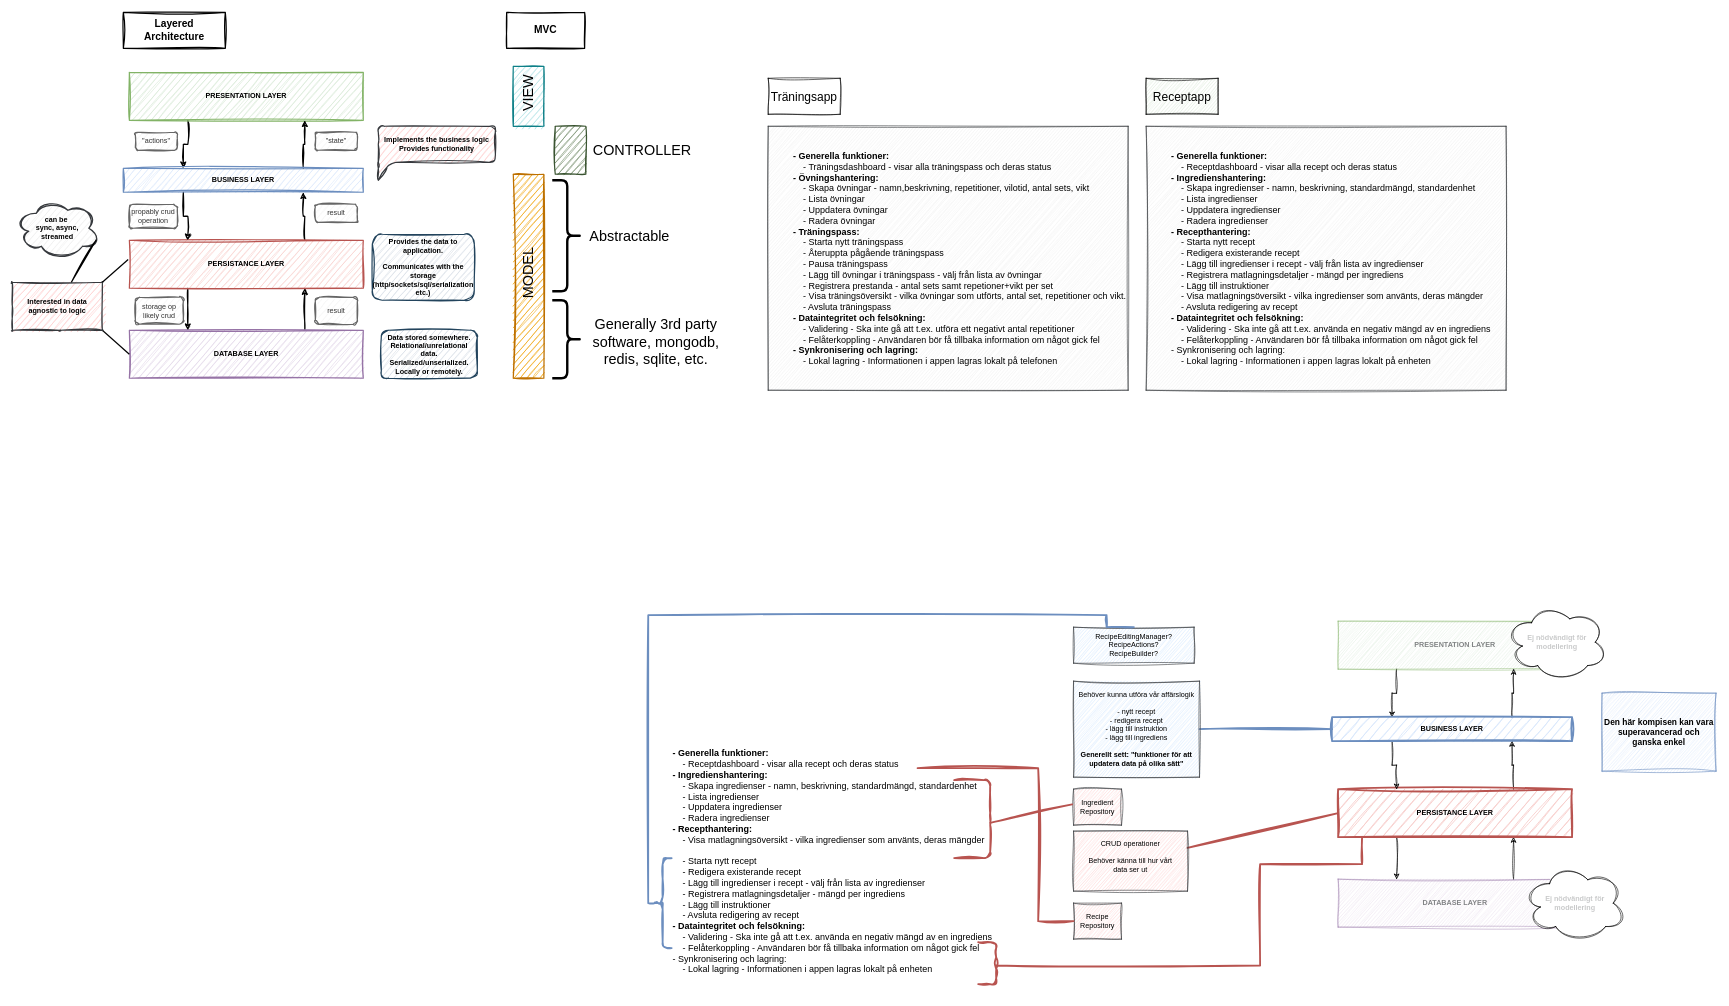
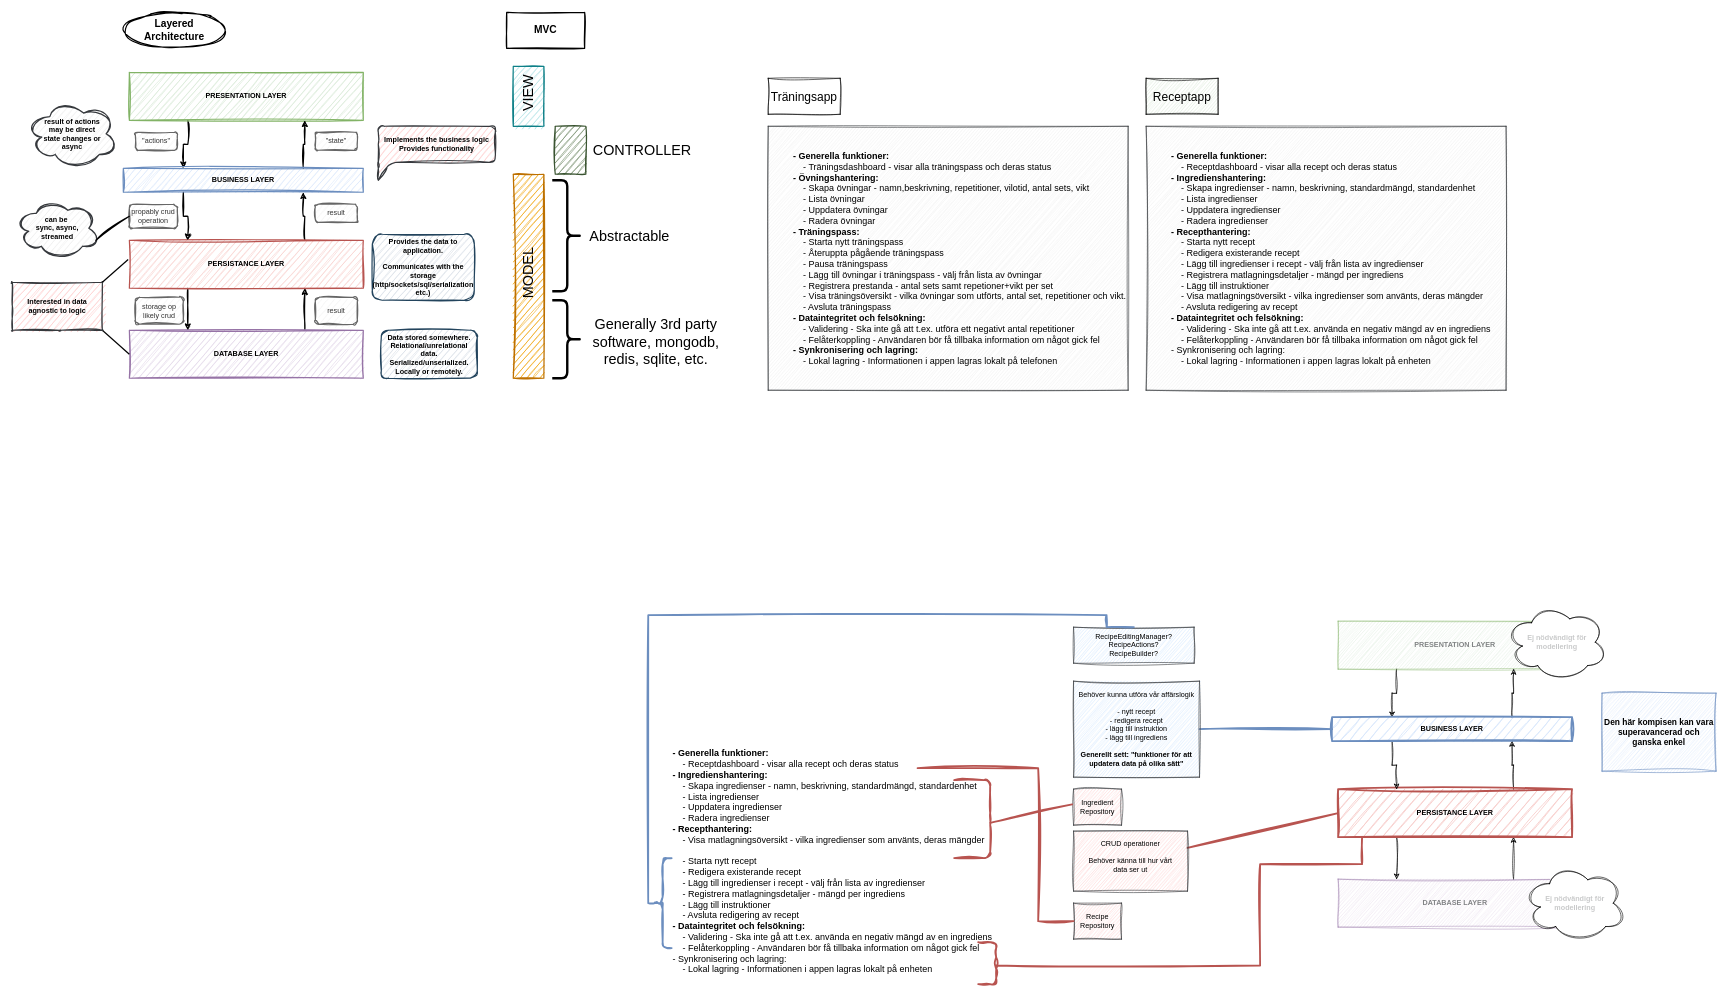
- <mxCell id="63" value="&lt;b&gt;Layered Architecture&lt;/b&gt;" style="rounded=0;whiteSpace=wrap;html=1;fontSize=17;sketch=1;curveFitting=1;jiggle=2;strokeWidth=2;" parent="1" vertex="1"><mxGeometry x="205" y="20" width="170" height="60" as="geometry" /></mxCell>
+ <mxCell id="63" value="&lt;b&gt;Layered Architecture&lt;/b&gt;" style="ellipse;whiteSpace=wrap;html=1;fontSize=17;sketch=1;curveFitting=1;jiggle=2;strokeWidth=2;" parent="1" vertex="1"><mxGeometry x="205" y="20" width="170" height="60" as="geometry" /></mxCell>
+ <mxCell id="22" value="&lt;b&gt;result of actions&lt;br&gt;may be direct&lt;br&gt;state changes or&lt;br&gt;async&lt;/b&gt;" style="ellipse;shape=cloud;whiteSpace=wrap;html=1;fillColor=#eeeeee;strokeColor=#36393d;sketch=1;curveFitting=1;jiggle=2;shadow=0;strokeWidth=2;" parent="1" vertex="1"><mxGeometry x="45" y="165" width="150" height="115" as="geometry" /></mxCell>
- <mxCell id="23" value="" style="endArrow=none;html=1;rounded=0;exitX=0.96;exitY=0.7;exitDx=0;exitDy=0;exitPerimeter=0;sketch=1;curveFitting=1;jiggle=2;shadow=0;strokeWidth=2;" parent="1" source="21" target="26" edge="1"><mxGeometry width="50" height="50" relative="1" as="geometry"><mxPoint x="395" y="430" as="sourcePoint" /><mxPoint x="445" y="380" as="targetPoint" /></mxGeometry></mxCell>
+ <mxCell id="23" value="" style="endArrow=none;html=1;rounded=0;exitX=0.96;exitY=0.7;exitDx=0;exitDy=0;exitPerimeter=0;entryX=0;entryY=0.5;entryDx=0;entryDy=0;sketch=1;curveFitting=1;jiggle=2;shadow=0;strokeWidth=2;" parent="1" source="21" target="17" edge="1"><mxGeometry width="50" height="50" relative="1" as="geometry"><mxPoint x="395" y="430" as="sourcePoint" /><mxPoint x="445" y="380" as="targetPoint" /></mxGeometry></mxCell>
